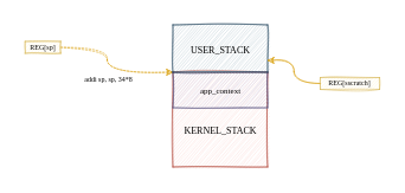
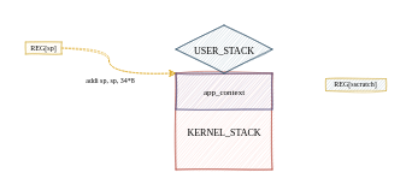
- <mxCell id="7" value="&lt;font&gt;&lt;span style=&quot;font-size: 8px;&quot;&gt;USER_STACK&lt;/span&gt;&lt;/font&gt;" style="rounded=0;whiteSpace=wrap;html=1;fillColor=#bac8d3;strokeColor=#23445d;sketch=1;strokeWidth=0.5;fontFamily=Hack Nerd Font;" vertex="1" parent="1"><mxGeometry x="145.5" y="20.5" width="80" height="40" as="geometry" /></mxCell>
+ <mxCell id="7" value="&lt;font&gt;&lt;span style=&quot;font-size: 8px;&quot;&gt;USER_STACK&lt;/span&gt;&lt;/font&gt;" style="rhombus;whiteSpace=wrap;html=1;fillColor=#bac8d3;strokeColor=#23445d;sketch=1;strokeWidth=0.5;fontFamily=Hack Nerd Font;" vertex="1" parent="1"><mxGeometry x="145.5" y="20.5" width="80" height="40" as="geometry" /></mxCell>
- <mxCell id="8" style="edgeStyle=orthogonalEdgeStyle;orthogonalLoop=1;jettySize=auto;html=1;entryX=1;entryY=0.75;entryDx=0;entryDy=0;endSize=4;sketch=1;fillColor=#ffe6cc;strokeColor=#d79b00;curved=1;strokeWidth=0.5;" edge="1" parent="1" source="9" target="7"><mxGeometry relative="1" as="geometry" /></mxCell>
- <mxCell id="9" value="REG[sscratch]" style="rounded=0;whiteSpace=wrap;html=1;sketch=1;strokeColor=#d6b656;strokeWidth=0.5;fontFamily=Hack Nerd Font;fontSize=6;fillColor=#fff2cc;" vertex="1" parent="1"><mxGeometry x="270" y="65" width="50" height="10" as="geometry" /></mxCell>
+ <mxCell id="9" value="REG[sscratch]" style="rounded=0;whiteSpace=wrap;html=1;sketch=1;strokeColor=#d6b656;strokeWidth=0.5;fontFamily=Hack Nerd Font;fontSize=6;fillColor=#bac8d3;" vertex="1" parent="1"><mxGeometry x="270" y="65" width="50" height="10" as="geometry" /></mxCell>
